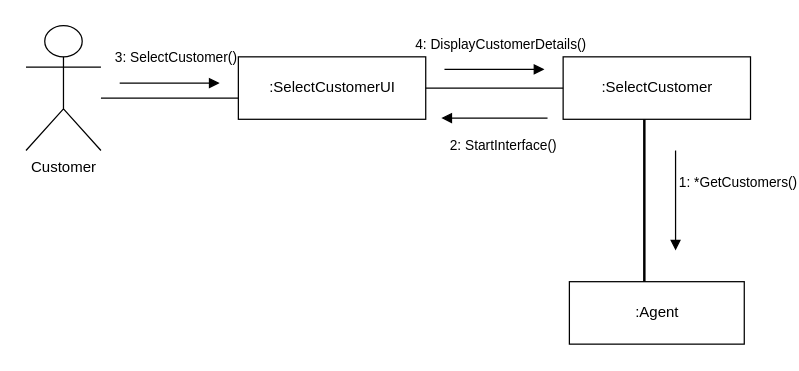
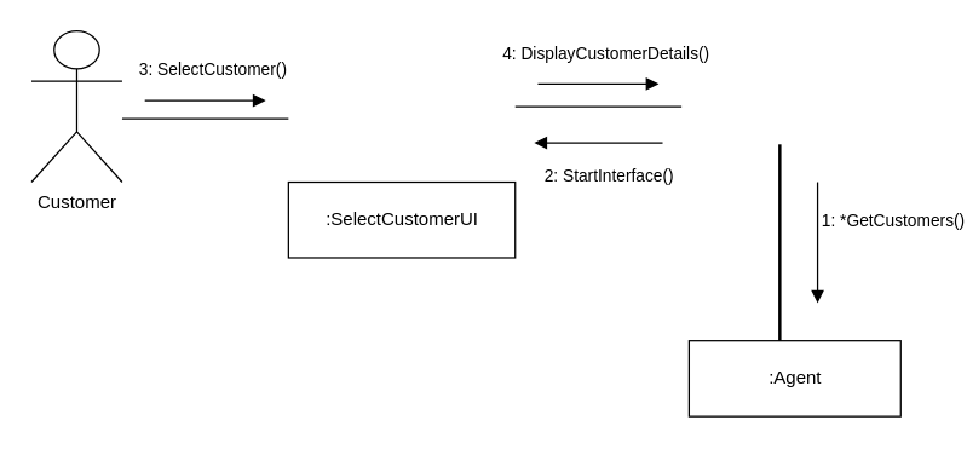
- <mxCell id="2" value=":SelectCustomerUI" style="html=1;" vertex="1" parent="1"><mxGeometry x="190" y="45" width="150" height="50" as="geometry" /></mxCell>
+ <mxCell id="2" value=":SelectCustomerUI" style="html=1;" vertex="1" parent="1"><mxGeometry x="190" y="120" width="150" height="50" as="geometry" /></mxCell>
- <mxCell id="3" value=":SelectCustomer" style="html=1;" vertex="1" parent="1"><mxGeometry x="450" y="45" width="150" height="50" as="geometry" /></mxCell>
